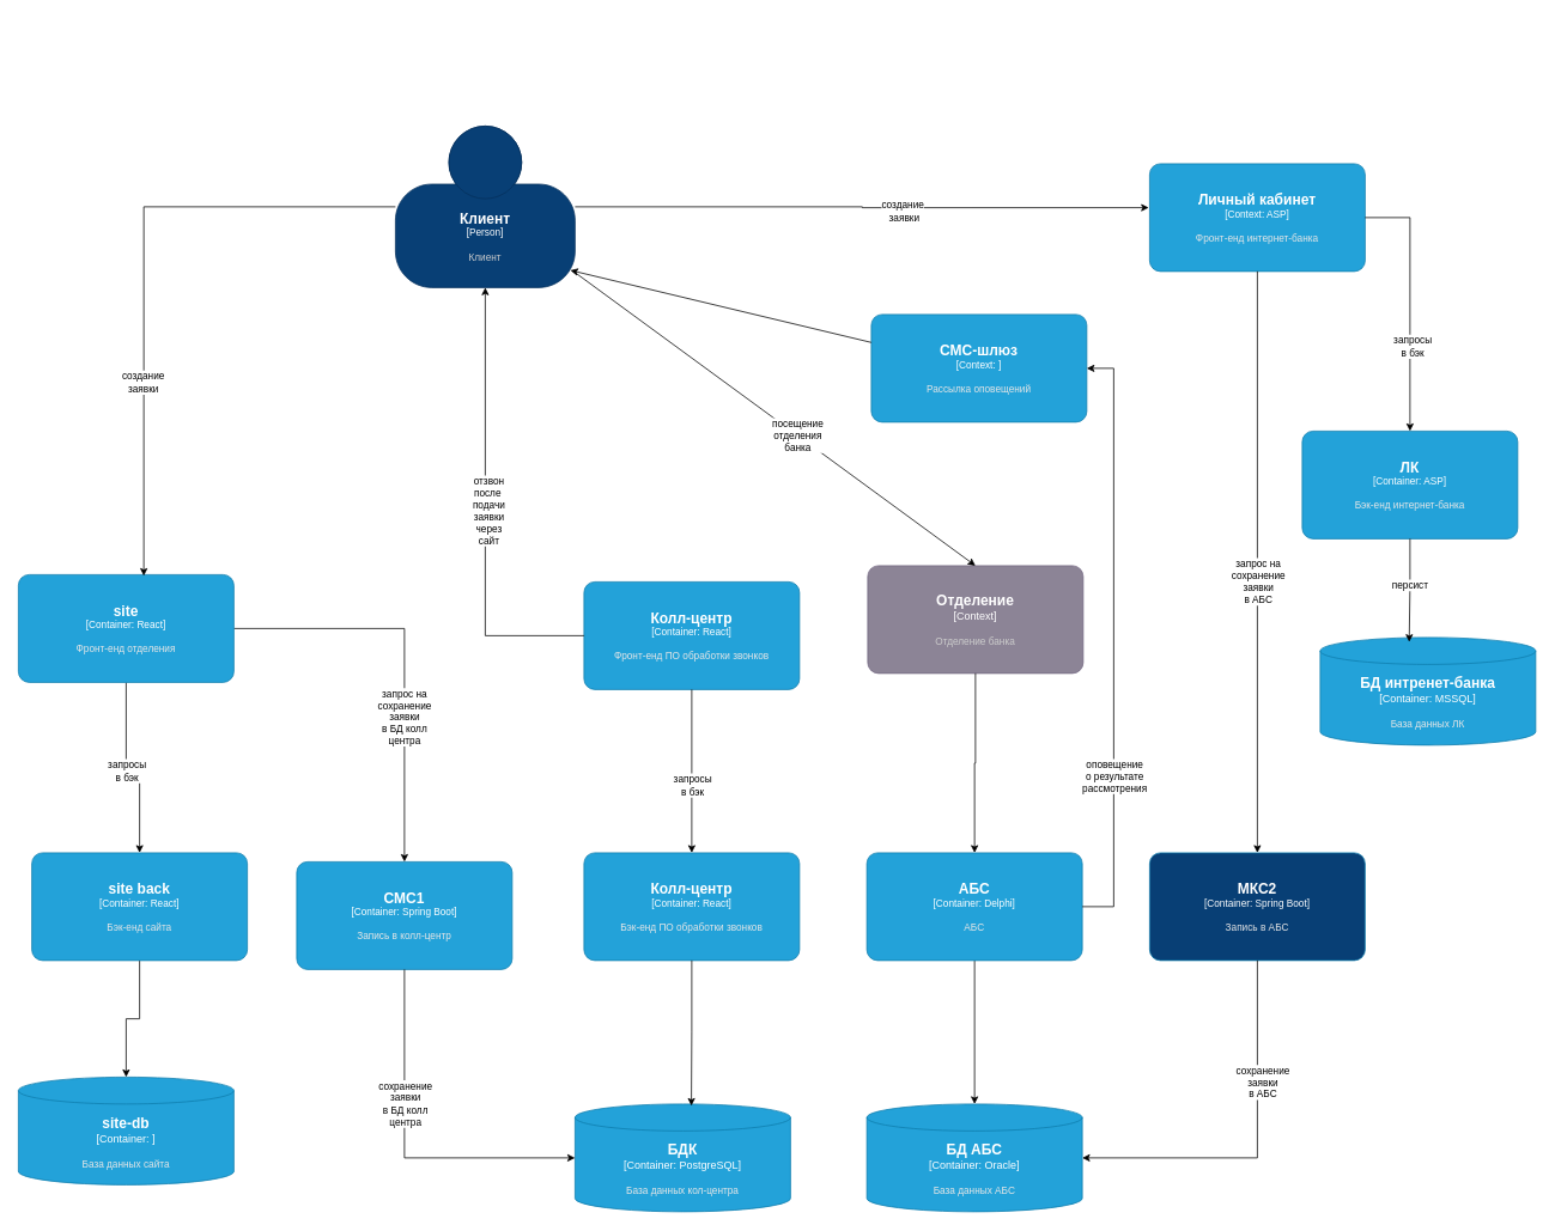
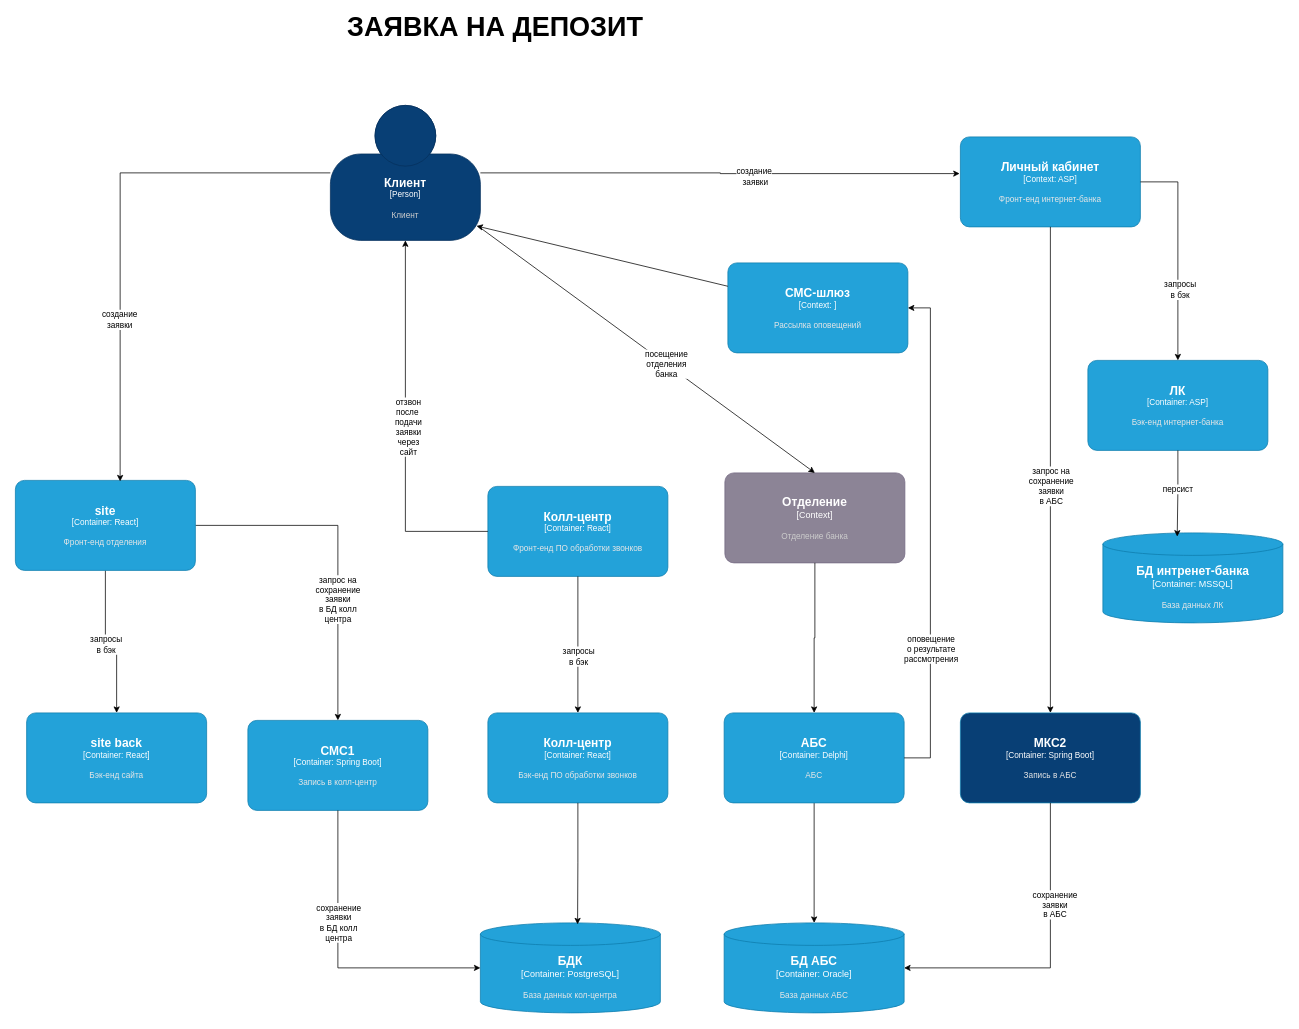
+ <mxCell id="21" value="&lt;font style=&quot;font-size: 36px;&quot;&gt;&lt;b&gt;ЗАЯВКА НА ДЕПОЗИТ&lt;/b&gt;&lt;/font&gt;" style="text;html=1;align=center;verticalAlign=middle;whiteSpace=wrap;rounded=0;" parent="1" vertex="1"><mxGeometry x="410" y="20" width="500" height="30" as="geometry" /></mxCell>
- <mxCell id="22" style="edgeStyle=orthogonalEdgeStyle;rounded=0;orthogonalLoop=1;jettySize=auto;html=1;" edge="1" parent="1" source="23" target="33"><mxGeometry relative="1" as="geometry" /></mxCell>
- <mxCell id="33" value="&lt;font style=&quot;font-size: 16px&quot;&gt;&lt;b&gt;site-db&lt;/b&gt;&lt;/font&gt;&lt;div&gt;[Container:&amp;nbsp;]&lt;/div&gt;&lt;br&gt;&lt;div&gt;&lt;font style=&quot;font-size: 11px&quot;&gt;&lt;font color=&quot;#E6E6E6&quot;&gt;База данных сайта&lt;/font&gt;&lt;/div&gt;" style="shape=cylinder3;size=15;whiteSpace=wrap;html=1;boundedLbl=1;rounded=0;labelBackgroundColor=none;fillColor=#23A2D9;fontSize=12;fontColor=#ffffff;align=center;strokeColor=#0E7DAD;metaEdit=1;points=[[0.5,0,0],[1,0.25,0],[1,0.5,0],[1,0.75,0],[0.5,1,0],[0,0.75,0],[0,0.5,0],[0,0.25,0]];resizable=0;" vertex="1" parent="1"><mxGeometry x="20" y="1200" width="240" height="120" as="geometry" /></mxCell>
